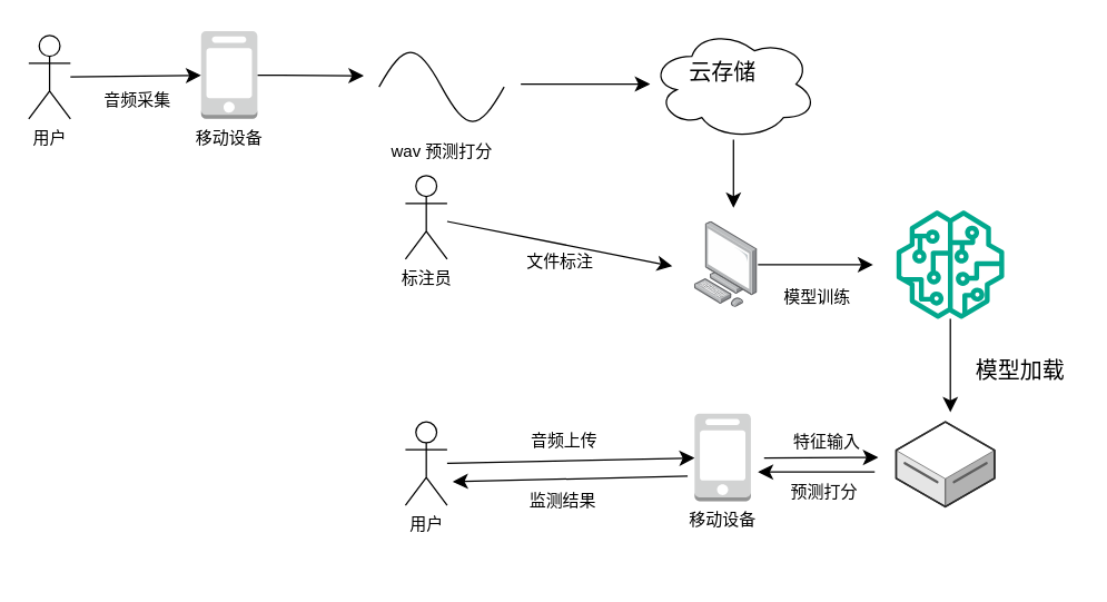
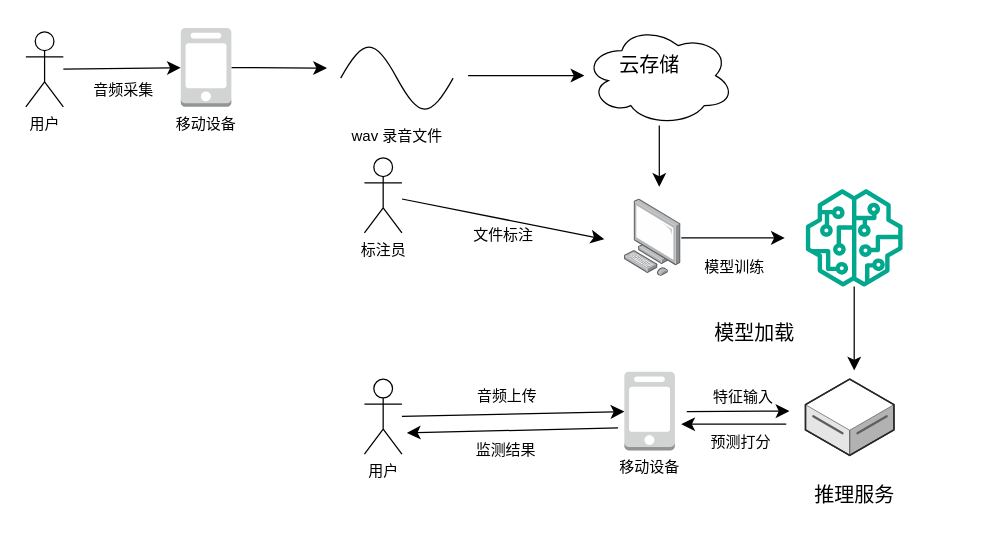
- <mxCell id="9" value="wav 预测打分" style="pointerEvents=1;verticalLabelPosition=bottom;shadow=0;dashed=0;align=center;html=1;verticalAlign=top;shape=mxgraph.electrical.waveforms.sine_wave;" vertex="1" parent="1"><mxGeometry x="272" y="29" width="90" height="66.18" as="geometry" /></mxCell>
+ <mxCell id="9" value="wav 录音文件" style="pointerEvents=1;verticalLabelPosition=bottom;shadow=0;dashed=0;align=center;html=1;verticalAlign=top;shape=mxgraph.electrical.waveforms.sine_wave;" vertex="1" parent="1"><mxGeometry x="272" y="29" width="90" height="66.18" as="geometry" /></mxCell>
- <mxCell id="29" value="模型加载" style="text;html=1;align=center;verticalAlign=middle;resizable=0;points=[];autosize=1;strokeColor=none;fillColor=none;fontSize=16;" vertex="1" parent="1"><mxGeometry x="692" y="250" width="82" height="31" as="geometry" /></mxCell>
+ <mxCell id="29" value="模型加载" style="text;html=1;align=center;verticalAlign=middle;resizable=0;points=[];autosize=1;strokeColor=none;fillColor=none;fontSize=16;" vertex="1" parent="1"><mxGeometry x="562" y="250" width="82" height="31" as="geometry" /></mxCell>
+ <mxCell id="28" value="推理服务" style="text;html=1;align=center;verticalAlign=middle;resizable=0;points=[];autosize=1;strokeColor=none;fillColor=none;fontSize=16;" vertex="1" parent="1"><mxGeometry x="642" y="380" width="82" height="31" as="geometry" /></mxCell>
